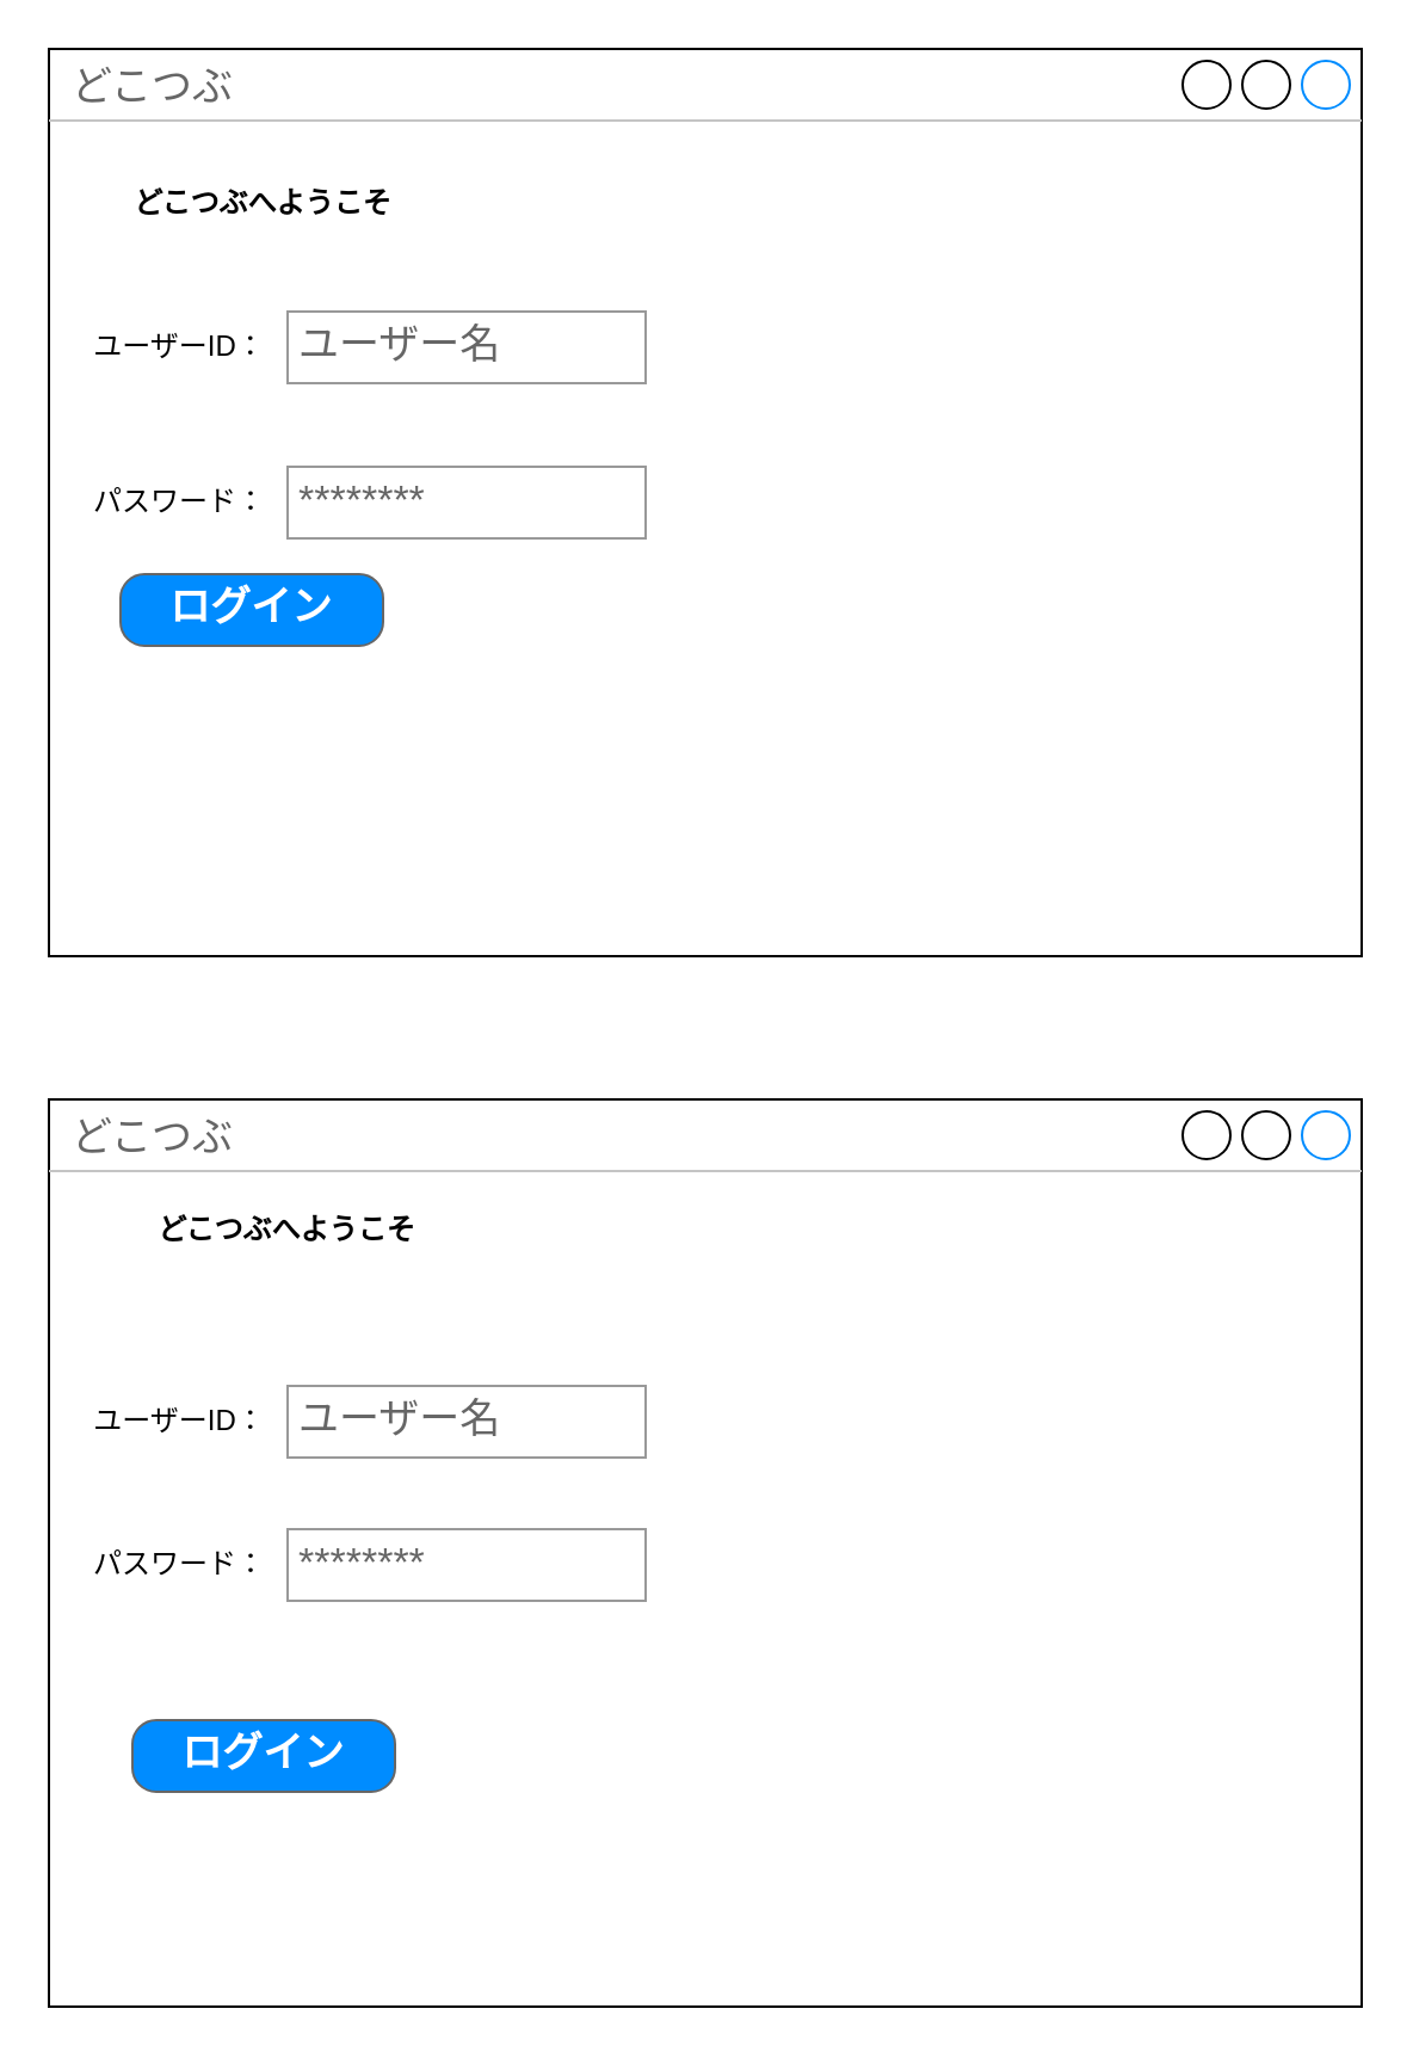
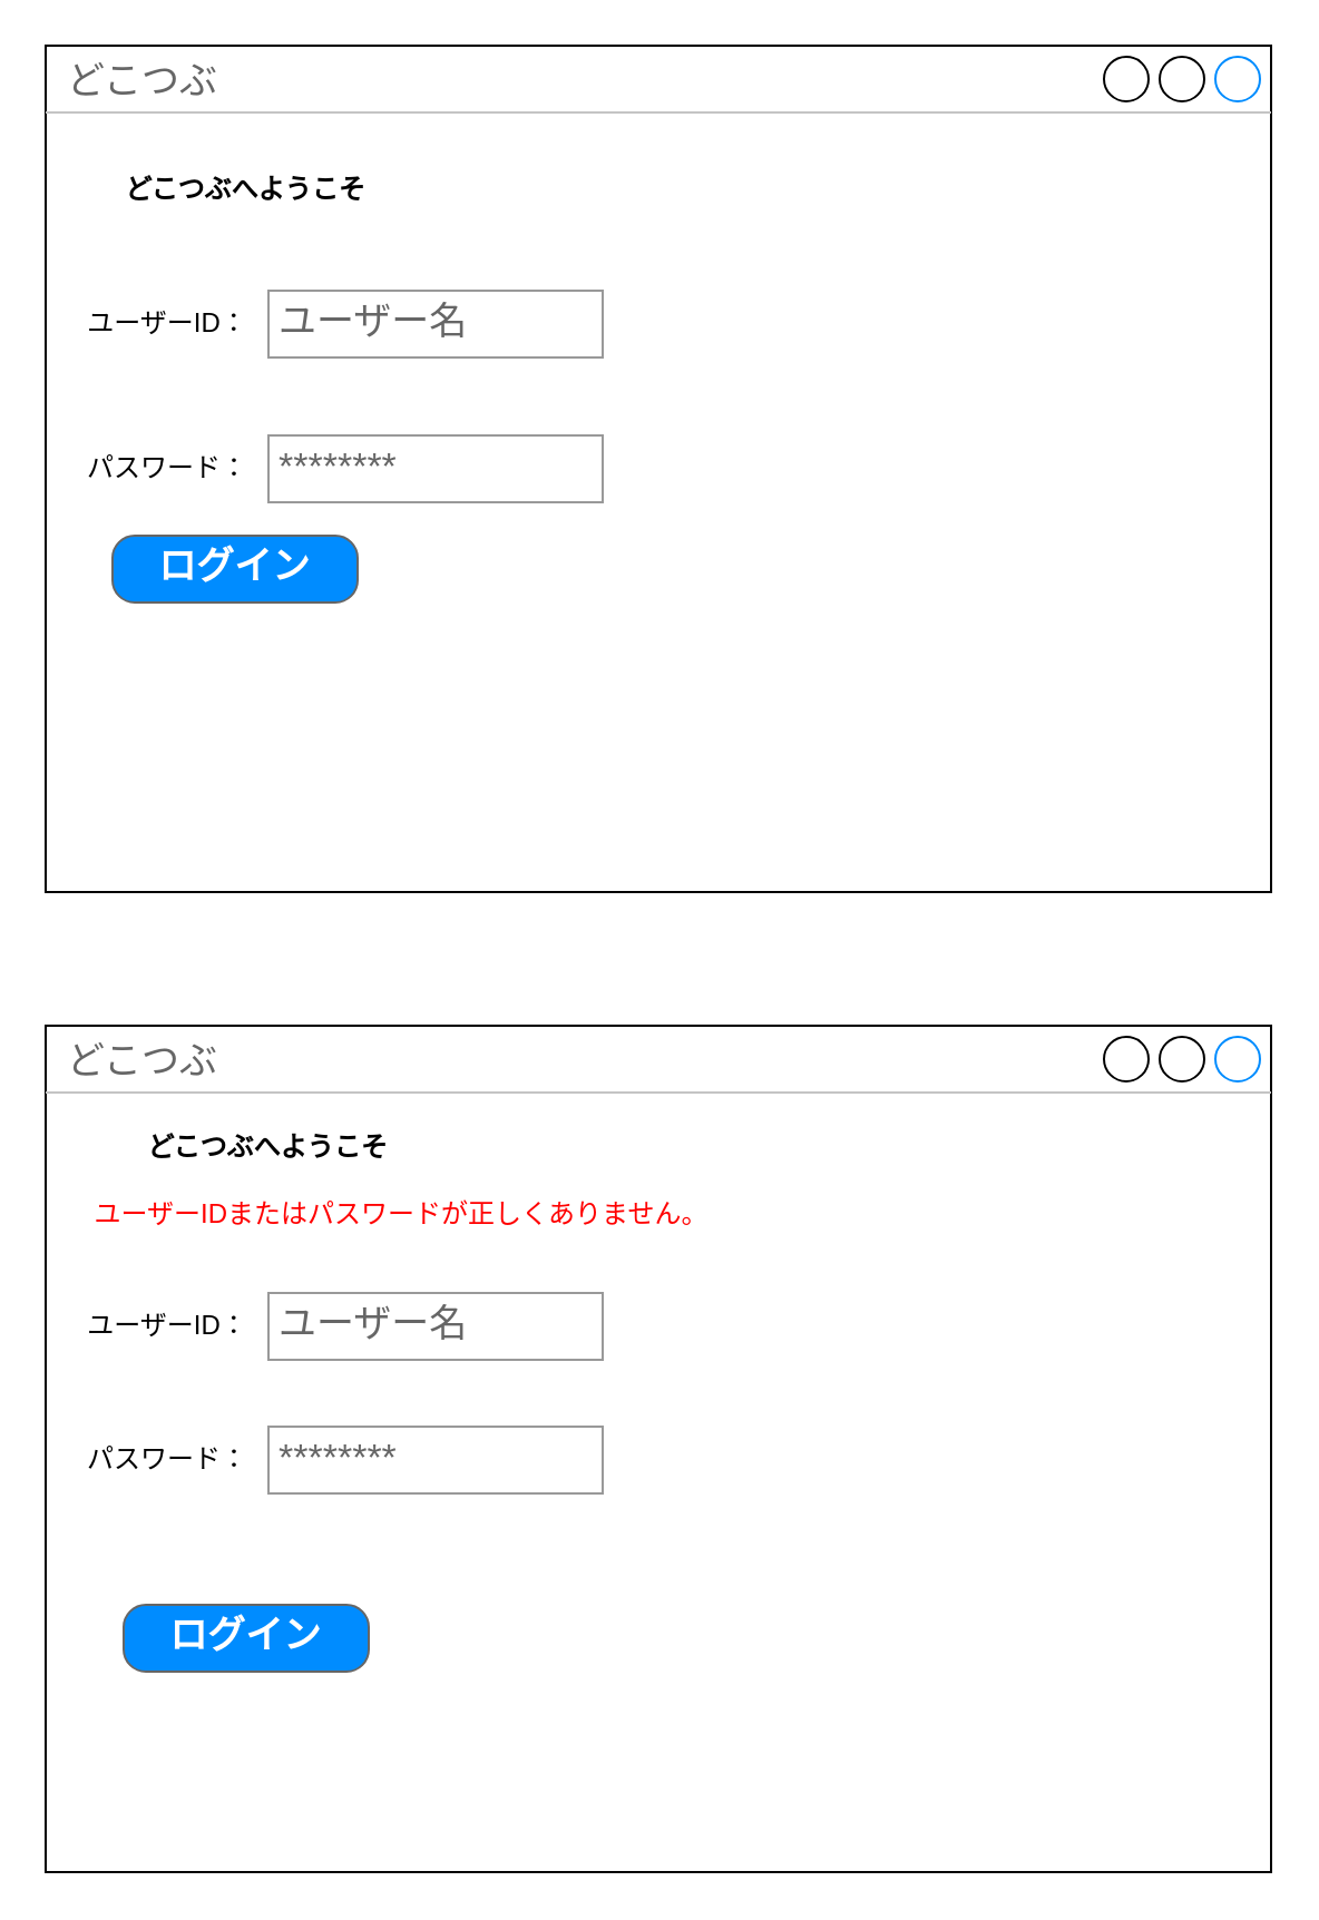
+ <mxCell id="16" value="&lt;font color=&quot;#ff0000&quot;&gt;ユーザーIDまたはパスワードが正しくありません。&lt;/font&gt;" style="text;strokeColor=none;align=center;fillColor=none;html=1;verticalAlign=middle;whiteSpace=wrap;rounded=0;" vertex="1" parent="1"><mxGeometry x="30" y="530" width="300" height="30" as="geometry" /></mxCell>
